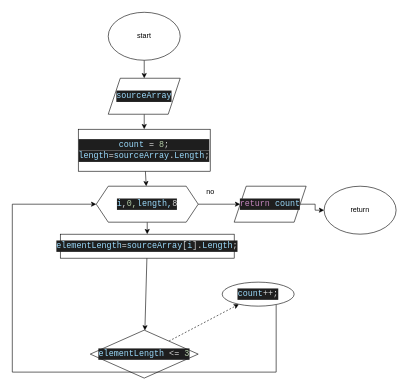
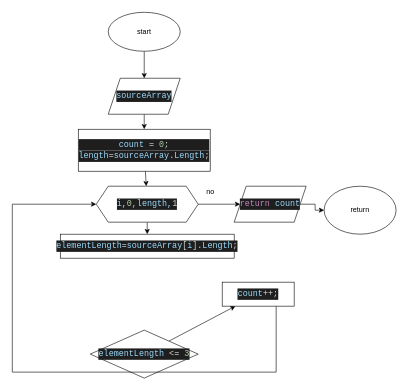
- <mxCell id="3" value="start" style="ellipse;whiteSpace=wrap;html=1;" vertex="1" parent="1"><mxGeometry x="180" y="20" width="120" height="80" as="geometry" /></mxCell>
+ <mxCell id="3" value="start" style="ellipse;whiteSpace=wrap;html=1;" vertex="1" parent="1"><mxGeometry x="180" y="20" width="120" height="65" as="geometry" /></mxCell>
- <mxCell id="7" value="&lt;div style=&quot;color: rgb(212 , 212 , 212) ; background-color: rgb(30 , 30 , 30) ; font-family: &amp;#34;consolas&amp;#34; , &amp;#34;courier new&amp;#34; , monospace ; font-size: 14px ; line-height: 19px&quot;&gt;&lt;span style=&quot;color: #9cdcfe&quot;&gt;count&lt;/span&gt; = &lt;span style=&quot;color: #b5cea8&quot;&gt;8&lt;/span&gt;;&lt;/div&gt;&lt;div style=&quot;color: rgb(212 , 212 , 212) ; background-color: rgb(30 , 30 , 30) ; font-family: &amp;#34;consolas&amp;#34; , &amp;#34;courier new&amp;#34; , monospace ; font-size: 14px ; line-height: 19px&quot;&gt;&lt;div style=&quot;line-height: 19px&quot;&gt;&lt;span style=&quot;color: #9cdcfe&quot;&gt;length&lt;/span&gt;=&lt;span style=&quot;color: #9cdcfe&quot;&gt;sourceArray&lt;/span&gt;.&lt;span style=&quot;color: #9cdcfe&quot;&gt;Length&lt;/span&gt;;&lt;/div&gt;&lt;/div&gt;" style="rounded=0;whiteSpace=wrap;html=1;" vertex="1" parent="1"><mxGeometry x="130" y="215" width="220" height="70" as="geometry" /></mxCell>
+ <mxCell id="7" value="&lt;div style=&quot;color: rgb(212 , 212 , 212) ; background-color: rgb(30 , 30 , 30) ; font-family: &amp;#34;consolas&amp;#34; , &amp;#34;courier new&amp;#34; , monospace ; font-size: 14px ; line-height: 19px&quot;&gt;&lt;span style=&quot;color: #9cdcfe&quot;&gt;count&lt;/span&gt; = &lt;span style=&quot;color: #b5cea8&quot;&gt;0&lt;/span&gt;;&lt;/div&gt;&lt;div style=&quot;color: rgb(212 , 212 , 212) ; background-color: rgb(30 , 30 , 30) ; font-family: &amp;#34;consolas&amp;#34; , &amp;#34;courier new&amp;#34; , monospace ; font-size: 14px ; line-height: 19px&quot;&gt;&lt;div style=&quot;line-height: 19px&quot;&gt;&lt;span style=&quot;color: #9cdcfe&quot;&gt;length&lt;/span&gt;=&lt;span style=&quot;color: #9cdcfe&quot;&gt;sourceArray&lt;/span&gt;.&lt;span style=&quot;color: #9cdcfe&quot;&gt;Length&lt;/span&gt;;&lt;/div&gt;&lt;/div&gt;" style="rounded=0;whiteSpace=wrap;html=1;" vertex="1" parent="1"><mxGeometry x="130" y="215" width="220" height="70" as="geometry" /></mxCell>
- <mxCell id="10" value="&lt;div style=&quot;background-color: rgb(30 , 30 , 30) ; font-family: &amp;#34;consolas&amp;#34; , &amp;#34;courier new&amp;#34; , monospace ; font-size: 14px ; line-height: 19px&quot;&gt;&lt;span style=&quot;color: rgb(156 , 220 , 254)&quot;&gt;i&lt;/span&gt;&lt;font color=&quot;#d4d4d4&quot;&gt;,&lt;/font&gt;&lt;span style=&quot;color: rgb(181 , 206 , 168)&quot;&gt;0,&lt;/span&gt;&lt;span style=&quot;color: rgb(156 , 220 , 254)&quot;&gt;length,&lt;/span&gt;&lt;font color=&quot;#d4d4d4&quot;&gt;8&lt;/font&gt;&lt;/div&gt;" style="shape=hexagon;perimeter=hexagonPerimeter2;whiteSpace=wrap;html=1;fixedSize=1;" vertex="1" parent="1"><mxGeometry x="160" y="310" width="170" height="60" as="geometry" /></mxCell>
+ <mxCell id="10" value="&lt;div style=&quot;background-color: rgb(30 , 30 , 30) ; font-family: &amp;#34;consolas&amp;#34; , &amp;#34;courier new&amp;#34; , monospace ; font-size: 14px ; line-height: 19px&quot;&gt;&lt;span style=&quot;color: rgb(156 , 220 , 254)&quot;&gt;i&lt;/span&gt;&lt;font color=&quot;#d4d4d4&quot;&gt;,&lt;/font&gt;&lt;span style=&quot;color: rgb(181 , 206 , 168)&quot;&gt;0,&lt;/span&gt;&lt;span style=&quot;color: rgb(156 , 220 , 254)&quot;&gt;length,&lt;/span&gt;&lt;font color=&quot;#d4d4d4&quot;&gt;1&lt;/font&gt;&lt;/div&gt;" style="shape=hexagon;perimeter=hexagonPerimeter2;whiteSpace=wrap;html=1;fixedSize=1;" vertex="1" parent="1"><mxGeometry x="160" y="310" width="170" height="60" as="geometry" /></mxCell>
- <mxCell id="11" value="" style="edgeStyle=none;html=1;" edge="1" parent="1" source="12" target="14"><mxGeometry relative="1" as="geometry" /></mxCell>
- <mxCell id="16" value="&lt;div style=&quot;color: rgb(212 , 212 , 212) ; background-color: rgb(30 , 30 , 30) ; font-family: &amp;#34;consolas&amp;#34; , &amp;#34;courier new&amp;#34; , monospace ; font-size: 14px ; line-height: 19px&quot;&gt;&lt;span style=&quot;color: #9cdcfe&quot;&gt;count&lt;/span&gt;++;&lt;/div&gt;" style="ellipse;whiteSpace=wrap;html=1;" vertex="1" parent="1"><mxGeometry x="370" y="470" width="120" height="40" as="geometry" /></mxCell>
+ <mxCell id="16" value="&lt;div style=&quot;color: rgb(212 , 212 , 212) ; background-color: rgb(30 , 30 , 30) ; font-family: &amp;#34;consolas&amp;#34; , &amp;#34;courier new&amp;#34; , monospace ; font-size: 14px ; line-height: 19px&quot;&gt;&lt;span style=&quot;color: #9cdcfe&quot;&gt;count&lt;/span&gt;++;&lt;/div&gt;" style="rounded=0;whiteSpace=wrap;html=1;" vertex="1" parent="1"><mxGeometry x="370" y="470" width="120" height="40" as="geometry" /></mxCell>
- <mxCell id="13" value="" style="edgeStyle=none;html=1;dashed=1;" edge="1" parent="1" source="14" target="16"><mxGeometry relative="1" as="geometry" /></mxCell>
+ <mxCell id="13" value="" style="edgeStyle=none;html=1;" edge="1" parent="1" source="14" target="16"><mxGeometry relative="1" as="geometry" /></mxCell>
